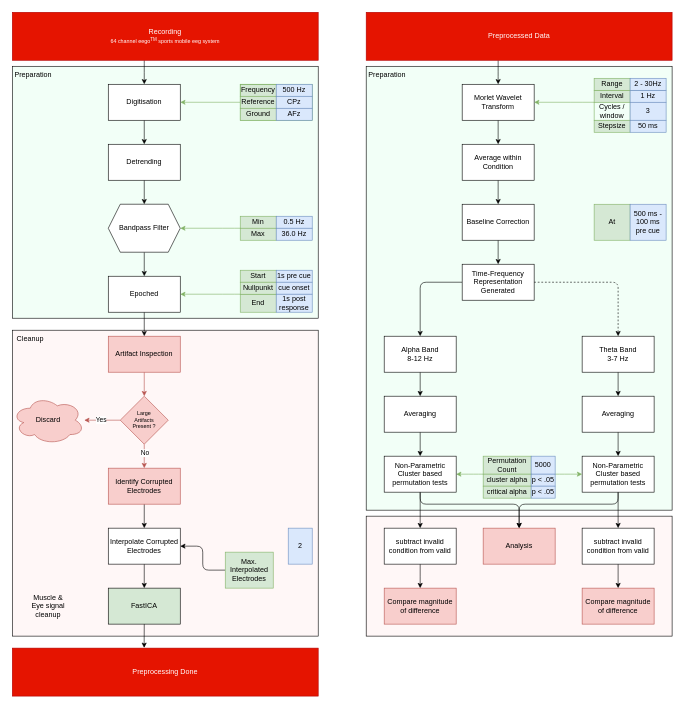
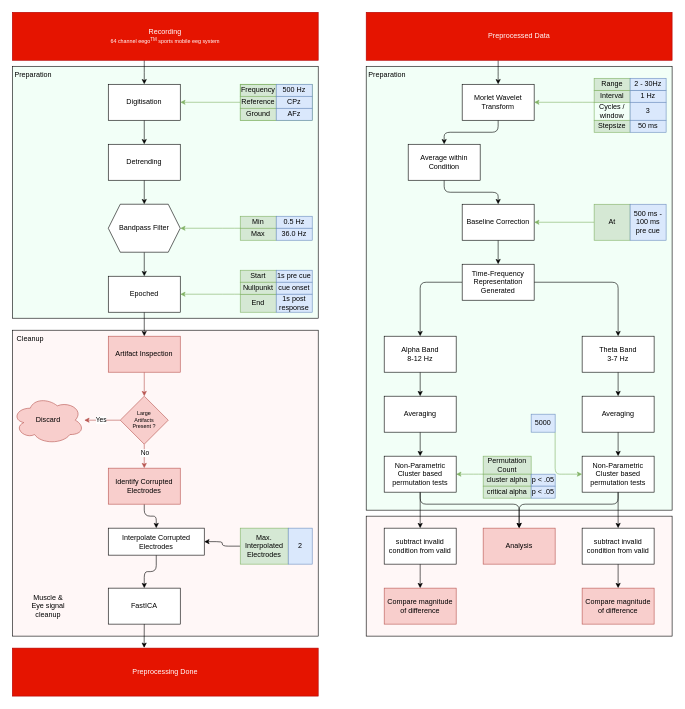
- <mxCell id="71" value="&lt;div&gt;Average within&lt;/div&gt;&lt;div&gt;Condition&lt;br&gt;&lt;/div&gt;" style="whiteSpace=wrap;html=1;rounded=0;" vertex="1" parent="1"><mxGeometry x="770" y="240" width="120" height="60" as="geometry" /></mxCell>
+ <mxCell id="71" value="&lt;div&gt;Average within&lt;/div&gt;&lt;div&gt;Condition&lt;br&gt;&lt;/div&gt;" style="whiteSpace=wrap;html=1;rounded=0;" vertex="1" parent="1"><mxGeometry x="680" y="240" width="120" height="60" as="geometry" /></mxCell>
+ <mxCell id="74" style="edgeStyle=orthogonalEdgeStyle;orthogonalLoop=1;jettySize=auto;html=1;exitX=0;exitY=0.5;exitDx=0;exitDy=0;entryX=1;entryY=0.5;entryDx=0;entryDy=0;fillColor=#d5e8d4;strokeColor=#82b366;" edge="1" parent="1" source="75" target="73"><mxGeometry relative="1" as="geometry" /></mxCell>
- <mxCell id="78" value="" style="edgeStyle=orthogonalEdgeStyle;orthogonalLoop=1;jettySize=auto;html=1;dashed=1;" edge="1" parent="1" source="79" target="83"><mxGeometry relative="1" as="geometry" /></mxCell>
+ <mxCell id="78" value="" style="edgeStyle=orthogonalEdgeStyle;orthogonalLoop=1;jettySize=auto;html=1;" edge="1" parent="1" source="79" target="83"><mxGeometry relative="1" as="geometry" /></mxCell>
- <mxCell id="98" value="5000" style="rounded=0;whiteSpace=wrap;html=1;fillColor=#dae8fc;strokeColor=#6c8ebf;" vertex="1" parent="1"><mxGeometry x="885" y="760" width="40" height="30" as="geometry" /></mxCell>
+ <mxCell id="98" value="5000" style="rounded=0;whiteSpace=wrap;html=1;fillColor=#dae8fc;strokeColor=#6c8ebf;" vertex="1" parent="1"><mxGeometry x="885" y="690" width="40" height="30" as="geometry" /></mxCell>
- <mxCell id="47" value="Interpolate Corrupted Electrodes" style="whiteSpace=wrap;html=1;fontSize=12;rounded=0;" vertex="1" parent="1"><mxGeometry x="180" y="880" width="120" height="60" as="geometry" /></mxCell>
+ <mxCell id="47" value="Interpolate Corrupted Electrodes" style="whiteSpace=wrap;html=1;fontSize=12;rounded=0;" vertex="1" parent="1"><mxGeometry x="180" y="880" width="160" height="45" as="geometry" /></mxCell>
- <mxCell id="49" value="&lt;div&gt;Max. Interpolated&lt;/div&gt;&lt;div&gt;Electrodes&lt;br&gt;&lt;/div&gt;" style="rounded=0;whiteSpace=wrap;html=1;fillColor=#d5e8d4;strokeColor=#82b366;" vertex="1" parent="1"><mxGeometry x="375" y="920" width="80" height="60" as="geometry" /></mxCell>
+ <mxCell id="49" value="&lt;div&gt;Max. Interpolated&lt;/div&gt;&lt;div&gt;Electrodes&lt;br&gt;&lt;/div&gt;" style="rounded=0;whiteSpace=wrap;html=1;fillColor=#d5e8d4;strokeColor=#82b366;" vertex="1" parent="1"><mxGeometry x="400" y="880" width="80" height="60" as="geometry" /></mxCell>
- <mxCell id="51" value="FastICA" style="whiteSpace=wrap;html=1;fontSize=12;rounded=0;fillColor=#d5e8d4;" vertex="1" parent="1"><mxGeometry x="180" y="980" width="120" height="60" as="geometry" /></mxCell>
+ <mxCell id="51" value="FastICA" style="whiteSpace=wrap;html=1;fontSize=12;rounded=0;" vertex="1" parent="1"><mxGeometry x="180" y="980" width="120" height="60" as="geometry" /></mxCell>
